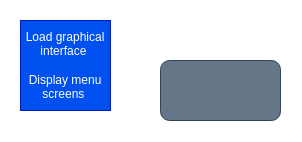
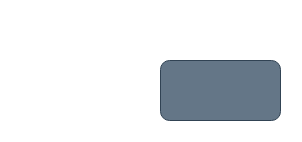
- <mxCell id="3" value="Load graphical interface&amp;nbsp;&lt;br&gt;&lt;br&gt;Display menu screens&amp;nbsp;" style="whiteSpace=wrap;html=1;aspect=fixed;fillColor=#0050ef;fontColor=#ffffff;strokeColor=#001DBC;" parent="1" vertex="1"><mxGeometry x="20" y="20" width="90" height="90" as="geometry" /></mxCell>
